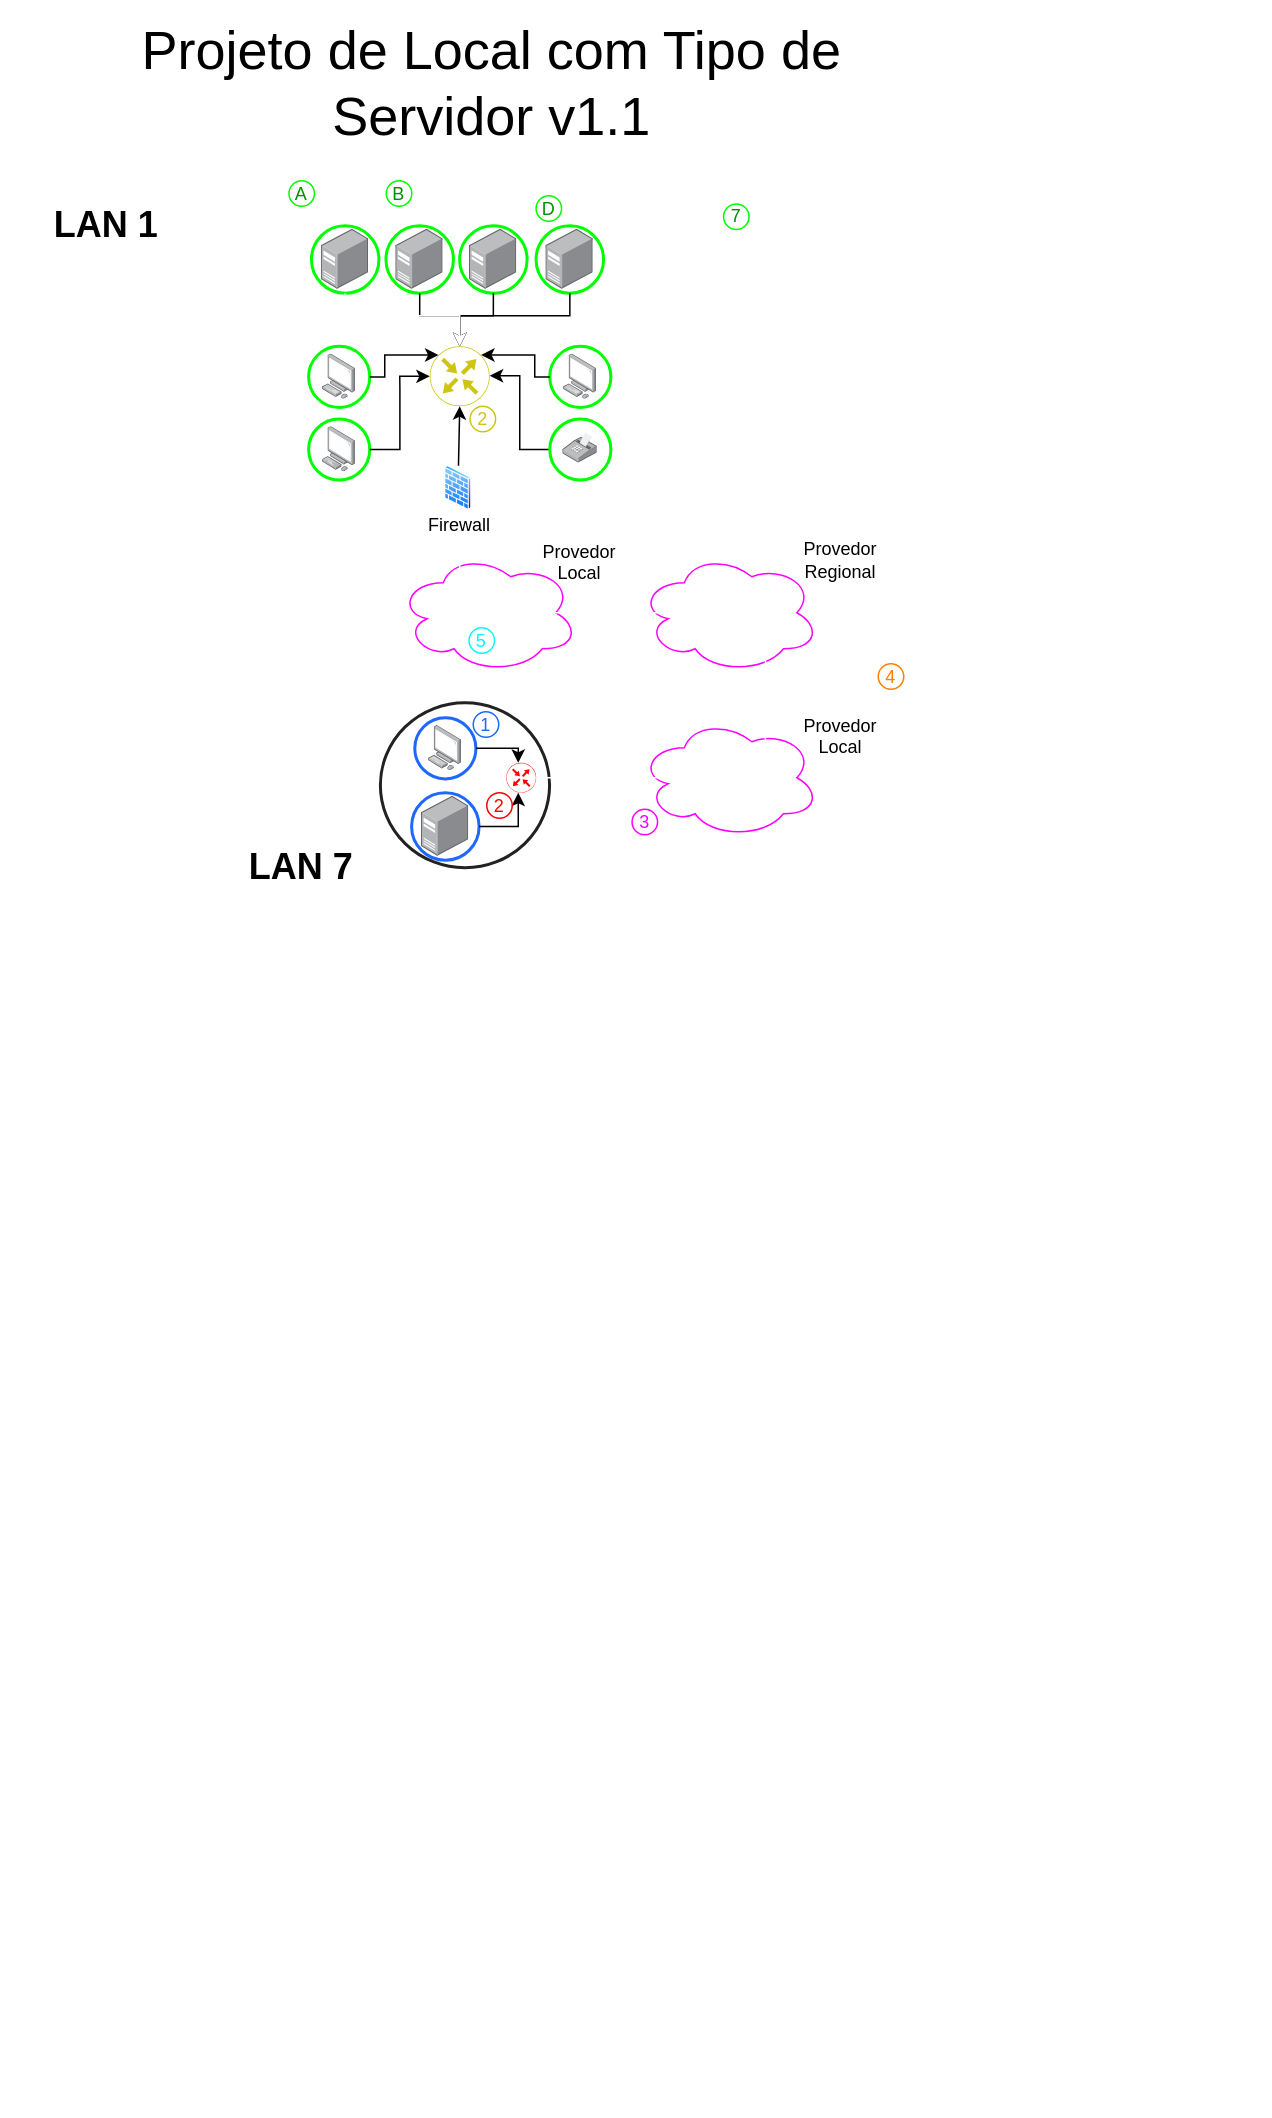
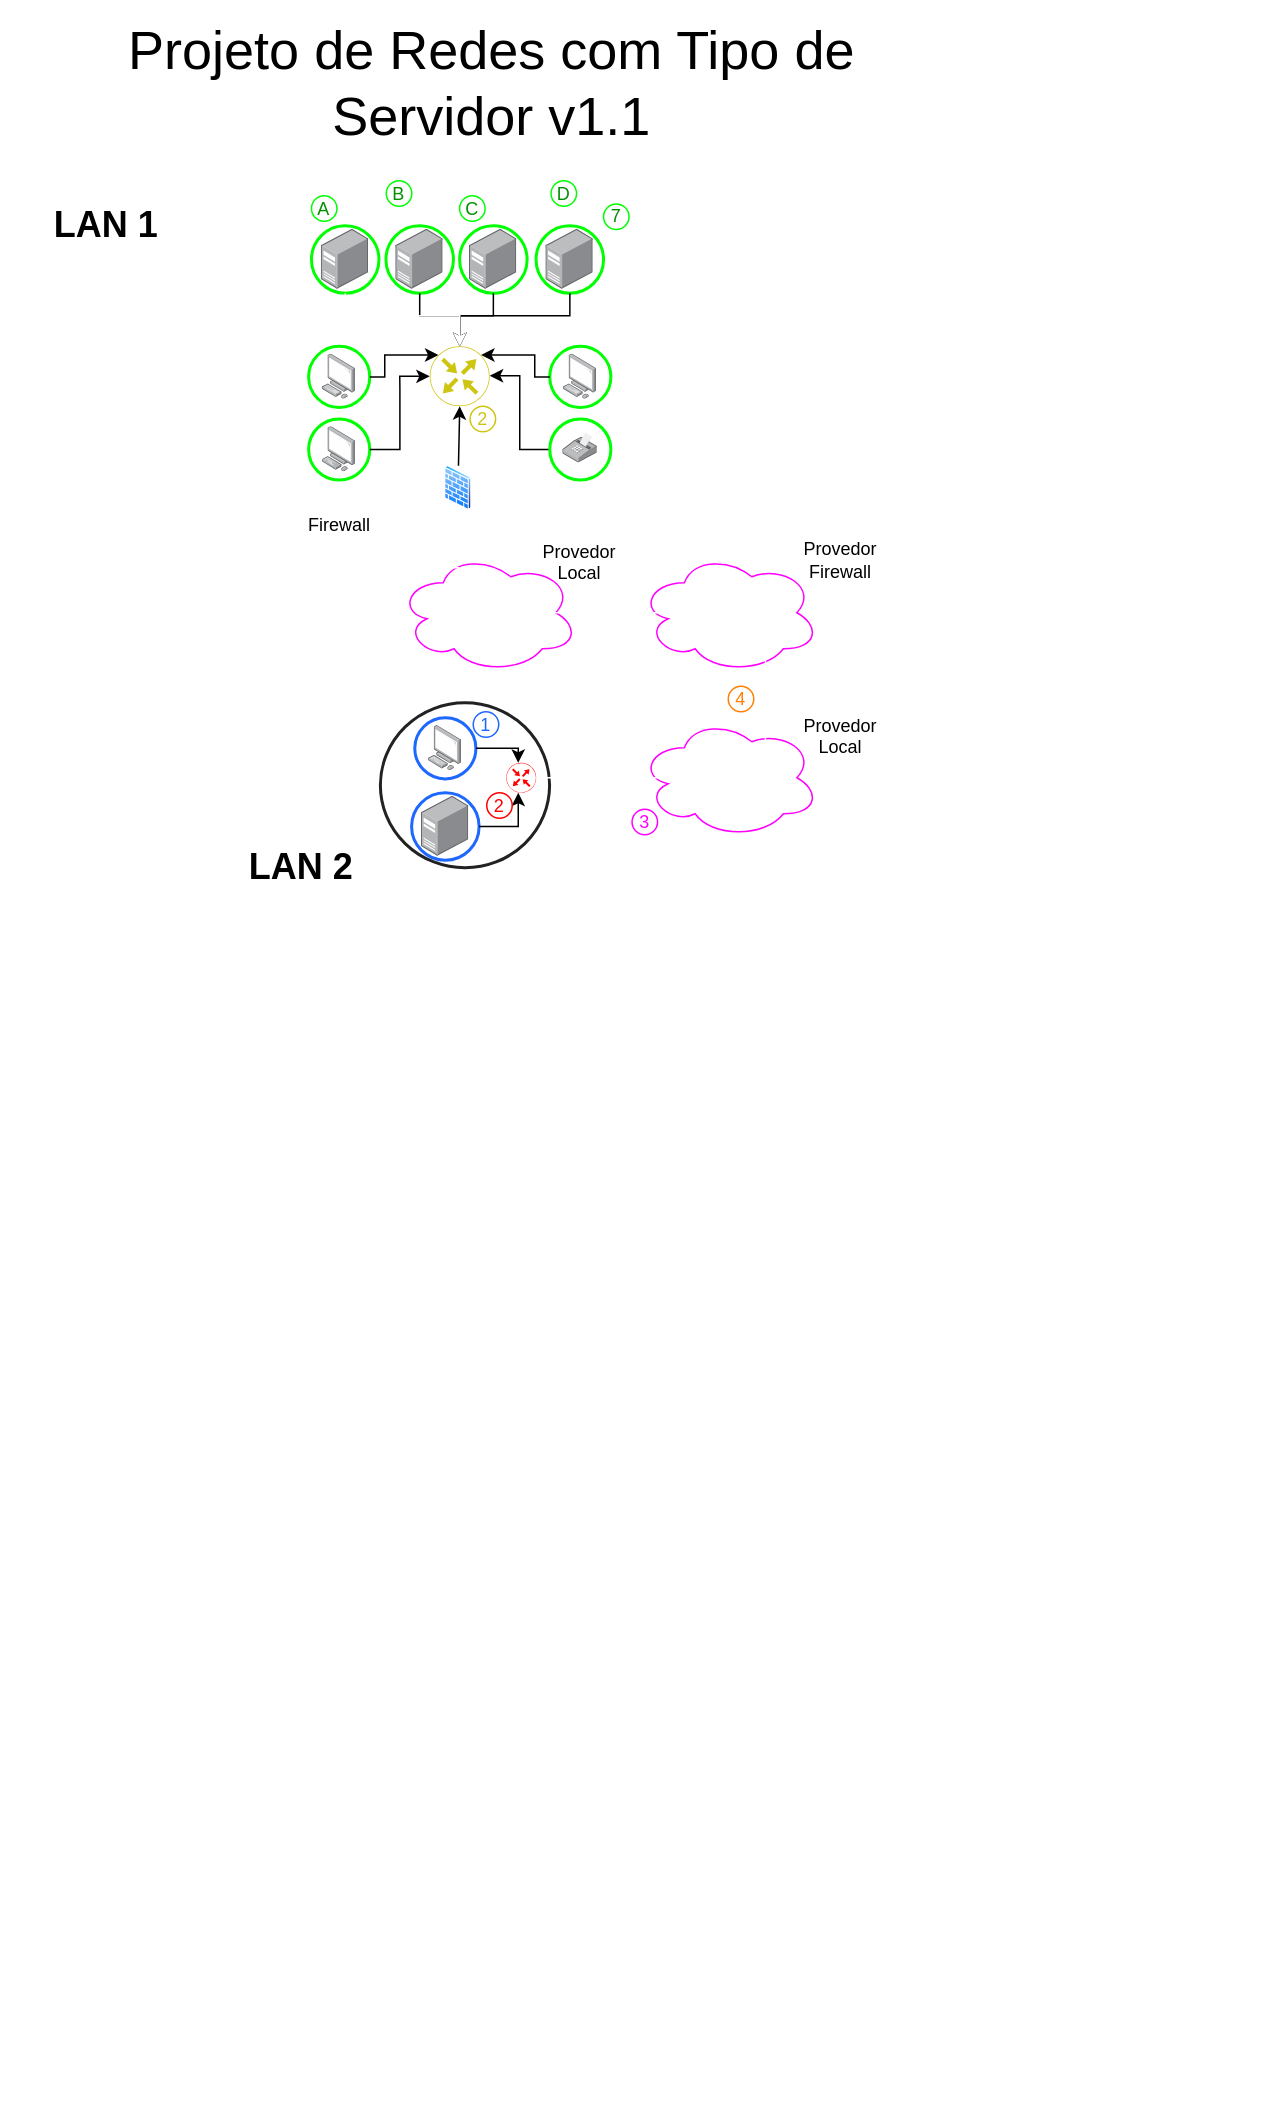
- <mxCell id="54" value="&lt;font style=&quot;font-size: 36px;&quot;&gt;Projeto de Local com Tipo de Servidor v1.1&lt;/font&gt;" style="text;html=1;align=center;verticalAlign=middle;whiteSpace=wrap;rounded=0;" parent="1" vertex="1"><mxGeometry x="29.36" y="20" width="597.29" height="70" as="geometry" /></mxCell>
+ <mxCell id="54" value="&lt;font style=&quot;font-size: 36px;&quot;&gt;Projeto de Redes com Tipo de Servidor v1.1&lt;/font&gt;" style="text;html=1;align=center;verticalAlign=middle;whiteSpace=wrap;rounded=0;" parent="1" vertex="1"><mxGeometry x="29.36" y="20" width="597.29" height="70" as="geometry" /></mxCell>
- <mxCell id="65" value="&lt;font color=&quot;#008f00&quot;&gt;A&lt;/font&gt;" style="strokeWidth=1;html=1;shape=mxgraph.flowchart.start_2;whiteSpace=wrap;fillColor=none;strokeColor=#00FF00;" parent="1" vertex="1"><mxGeometry x="192.14" y="120" width="17" height="17" as="geometry" /></mxCell>
+ <mxCell id="65" value="&lt;font color=&quot;#008f00&quot;&gt;A&lt;/font&gt;" style="strokeWidth=1;html=1;shape=mxgraph.flowchart.start_2;whiteSpace=wrap;fillColor=none;strokeColor=#00FF00;" parent="1" vertex="1"><mxGeometry x="207.14" y="130" width="17" height="17" as="geometry" /></mxCell>
+ <mxCell id="67" value="&lt;font color=&quot;#008f00&quot;&gt;C&lt;/font&gt;" style="strokeWidth=1;html=1;shape=mxgraph.flowchart.start_2;whiteSpace=wrap;fillColor=none;strokeColor=#00FF00;" parent="1" vertex="1"><mxGeometry x="305.91" y="130" width="17" height="17" as="geometry" /></mxCell>
- <mxCell id="68" value="&lt;font color=&quot;#008f00&quot;&gt;D&lt;/font&gt;" style="strokeWidth=1;html=1;shape=mxgraph.flowchart.start_2;whiteSpace=wrap;fillColor=none;strokeColor=#00FF00;" parent="1" vertex="1"><mxGeometry x="356.87" y="130" width="17" height="17" as="geometry" /></mxCell>
+ <mxCell id="68" value="&lt;font color=&quot;#008f00&quot;&gt;D&lt;/font&gt;" style="strokeWidth=1;html=1;shape=mxgraph.flowchart.start_2;whiteSpace=wrap;fillColor=none;strokeColor=#00FF00;" parent="1" vertex="1"><mxGeometry x="366.87" y="120" width="17" height="17" as="geometry" /></mxCell>
- <mxCell id="44" value="&lt;font color=&quot;#008f00&quot;&gt;7&lt;/font&gt;" style="strokeWidth=1;html=1;shape=mxgraph.flowchart.start_2;whiteSpace=wrap;fillColor=none;strokeColor=#00FF00;" parent="1" vertex="1"><mxGeometry x="481.87" y="135.5" width="17" height="17" as="geometry" /></mxCell>
+ <mxCell id="44" value="&lt;font color=&quot;#008f00&quot;&gt;7&lt;/font&gt;" style="strokeWidth=1;html=1;shape=mxgraph.flowchart.start_2;whiteSpace=wrap;fillColor=none;strokeColor=#00FF00;" parent="1" vertex="1"><mxGeometry x="401.87" y="135.5" width="17" height="17" as="geometry" /></mxCell>
- <mxCell id="72" value="Firewall" style="text;html=1;align=center;verticalAlign=middle;whiteSpace=wrap;rounded=0;" vertex="1" parent="1"><mxGeometry x="276" y="340" width="60" height="20" as="geometry" /></mxCell>
+ <mxCell id="72" value="Firewall" style="text;html=1;align=center;verticalAlign=middle;whiteSpace=wrap;rounded=0;" vertex="1" parent="1"><mxGeometry x="196" y="340" width="60" height="20" as="geometry" /></mxCell>
- <mxCell id="26" value="Provedor Regional" style="text;html=1;strokeColor=none;fillColor=none;align=center;verticalAlign=middle;whiteSpace=wrap;overflow=hidden;" parent="1" vertex="1"><mxGeometry x="519.75" y="355" width="80" height="36" as="geometry" /></mxCell>
+ <mxCell id="26" value="Provedor Firewall" style="text;html=1;strokeColor=none;fillColor=none;align=center;verticalAlign=middle;whiteSpace=wrap;overflow=hidden;" parent="1" vertex="1"><mxGeometry x="519.75" y="355" width="80" height="36" as="geometry" /></mxCell>
- <mxCell id="49" value="&lt;span&gt;&lt;font data-darkreader-inline-color=&quot;&quot; style=&quot;--darkreader-inline-color: var(--darkreader-text-006c00, #7af27a); color: light-dark(rgb(10, 246, 255), rgb(0, 111, 119));&quot;&gt;5&lt;/font&gt;&lt;/span&gt;" style="strokeWidth=1;html=1;shape=mxgraph.flowchart.start_2;whiteSpace=wrap;fillColor=none;strokeColor=light-dark(#0AF6FF,#006F77);" parent="1" vertex="1"><mxGeometry x="312.18" y="418" width="17" height="17" as="geometry" /></mxCell>
- <mxCell id="47" value="&lt;font style=&quot;--darkreader-inline-color: var(--darkreader-text-ce6100, #f29039); color: rgb(255, 128, 0);&quot; data-darkreader-inline-color=&quot;&quot;&gt;4&lt;/font&gt;" style="strokeWidth=1;html=1;shape=mxgraph.flowchart.start_2;whiteSpace=wrap;fillColor=none;strokeColor=#FF8000;" parent="1" vertex="1"><mxGeometry x="585" y="442" width="17" height="17" as="geometry" /></mxCell>
+ <mxCell id="47" value="&lt;font style=&quot;--darkreader-inline-color: var(--darkreader-text-ce6100, #f29039); color: rgb(255, 128, 0);&quot; data-darkreader-inline-color=&quot;&quot;&gt;4&lt;/font&gt;" style="strokeWidth=1;html=1;shape=mxgraph.flowchart.start_2;whiteSpace=wrap;fillColor=none;strokeColor=#FF8000;" parent="1" vertex="1"><mxGeometry x="485" y="457" width="17" height="17" as="geometry" /></mxCell>
- <mxCell id="41" value="LAN 7" style="text;strokeColor=none;fillColor=none;html=1;fontSize=24;fontStyle=1;verticalAlign=middle;align=center;" parent="1" vertex="1"><mxGeometry x="150" y="558" width="100" height="40" as="geometry" /></mxCell>
+ <mxCell id="41" value="LAN 2" style="text;strokeColor=none;fillColor=none;html=1;fontSize=24;fontStyle=1;verticalAlign=middle;align=center;" parent="1" vertex="1"><mxGeometry x="150" y="558" width="100" height="40" as="geometry" /></mxCell>
